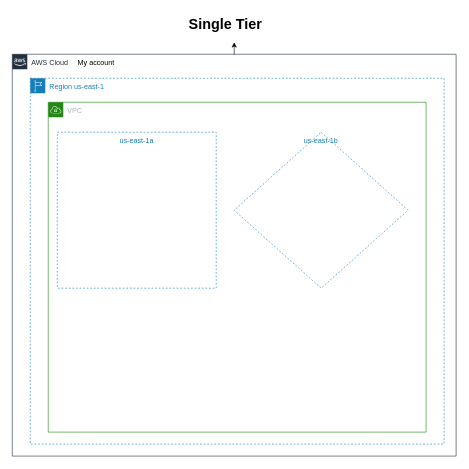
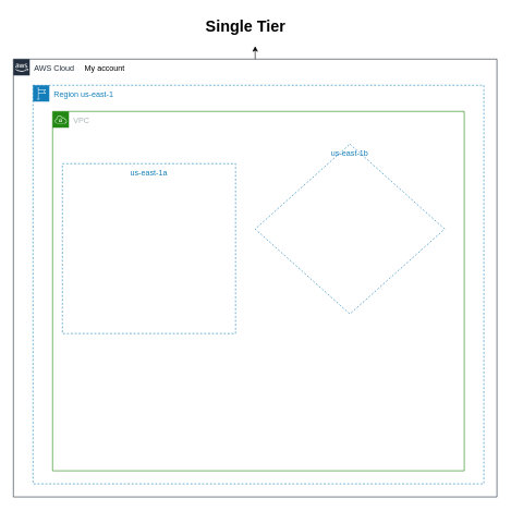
- <mxCell id="8" value="us-east-1a" style="fillColor=none;strokeColor=#147EBA;dashed=1;verticalAlign=top;fontStyle=0;fontColor=#147EBA;whiteSpace=wrap;html=1;" vertex="1" parent="7"><mxGeometry x="15" y="50" width="265" height="260" as="geometry" /></mxCell>
+ <mxCell id="8" value="us-east-1a" style="fillColor=none;strokeColor=#147EBA;dashed=1;verticalAlign=top;fontStyle=0;fontColor=#147EBA;whiteSpace=wrap;html=1;" vertex="1" parent="7"><mxGeometry x="15" y="80" width="265" height="260" as="geometry" /></mxCell>
